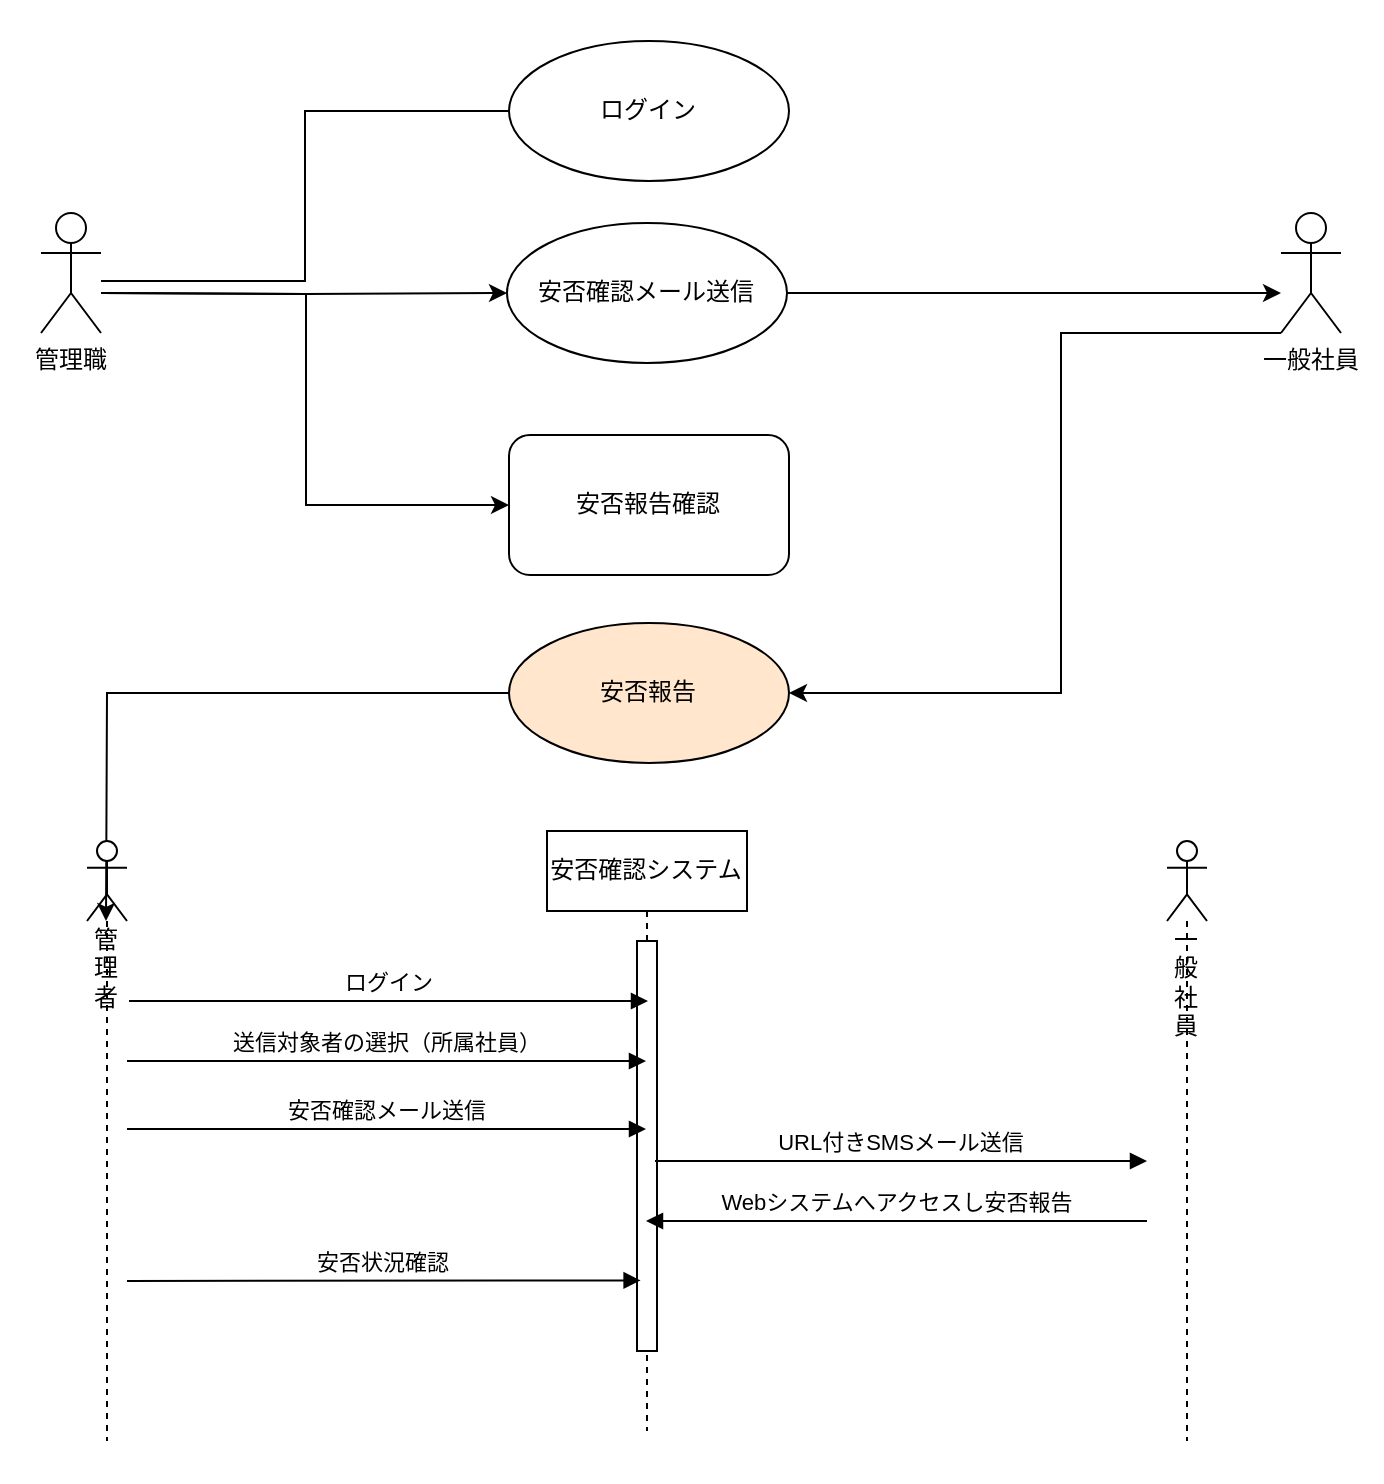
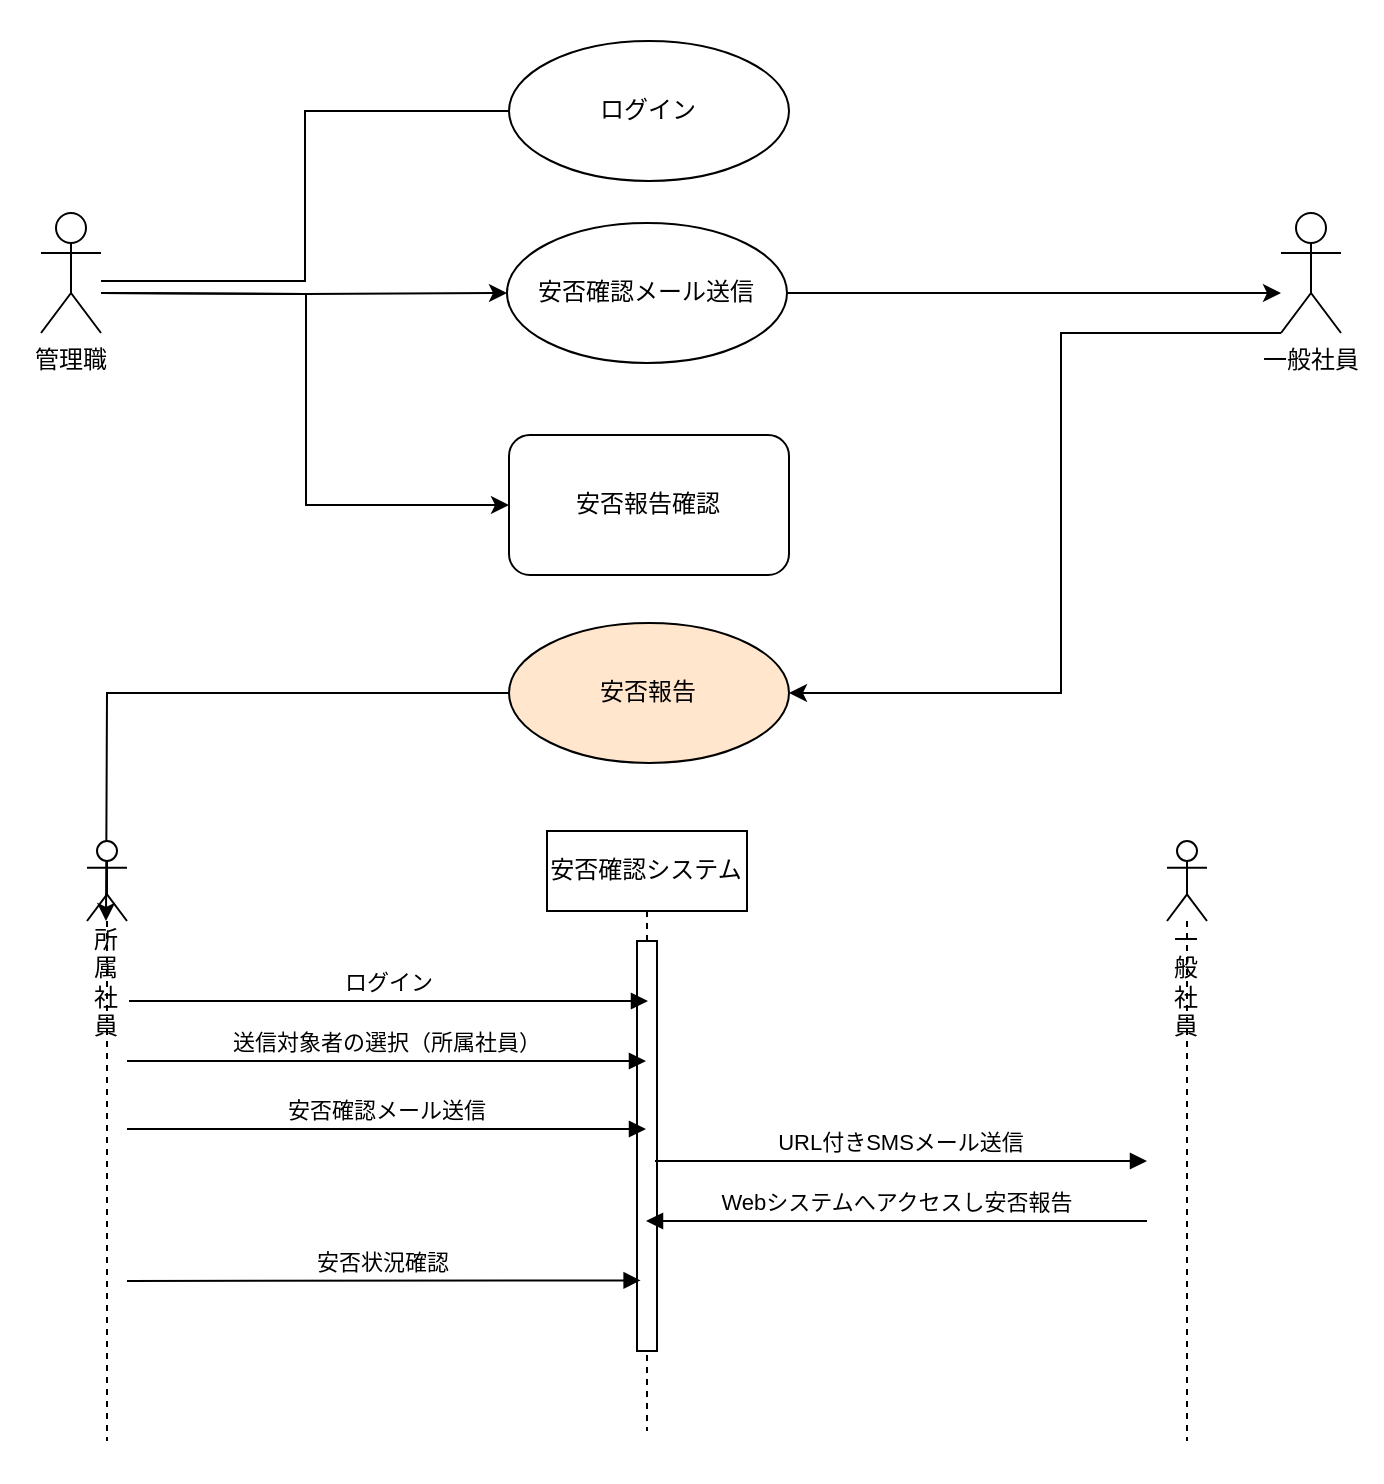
- <mxCell id="20" value="管理者" style="shape=umlLifeline;participant=umlActor;perimeter=lifelinePerimeter;whiteSpace=wrap;html=1;container=1;collapsible=0;recursiveResize=0;verticalAlign=top;spacingTop=36;outlineConnect=0;" vertex="1" parent="1"><mxGeometry x="43" y="420" width="20" height="300" as="geometry" /></mxCell>
+ <mxCell id="20" value="所属社員" style="shape=umlLifeline;participant=umlActor;perimeter=lifelinePerimeter;whiteSpace=wrap;html=1;container=1;collapsible=0;recursiveResize=0;verticalAlign=top;spacingTop=36;outlineConnect=0;" vertex="1" parent="1"><mxGeometry x="43" y="420" width="20" height="300" as="geometry" /></mxCell>
